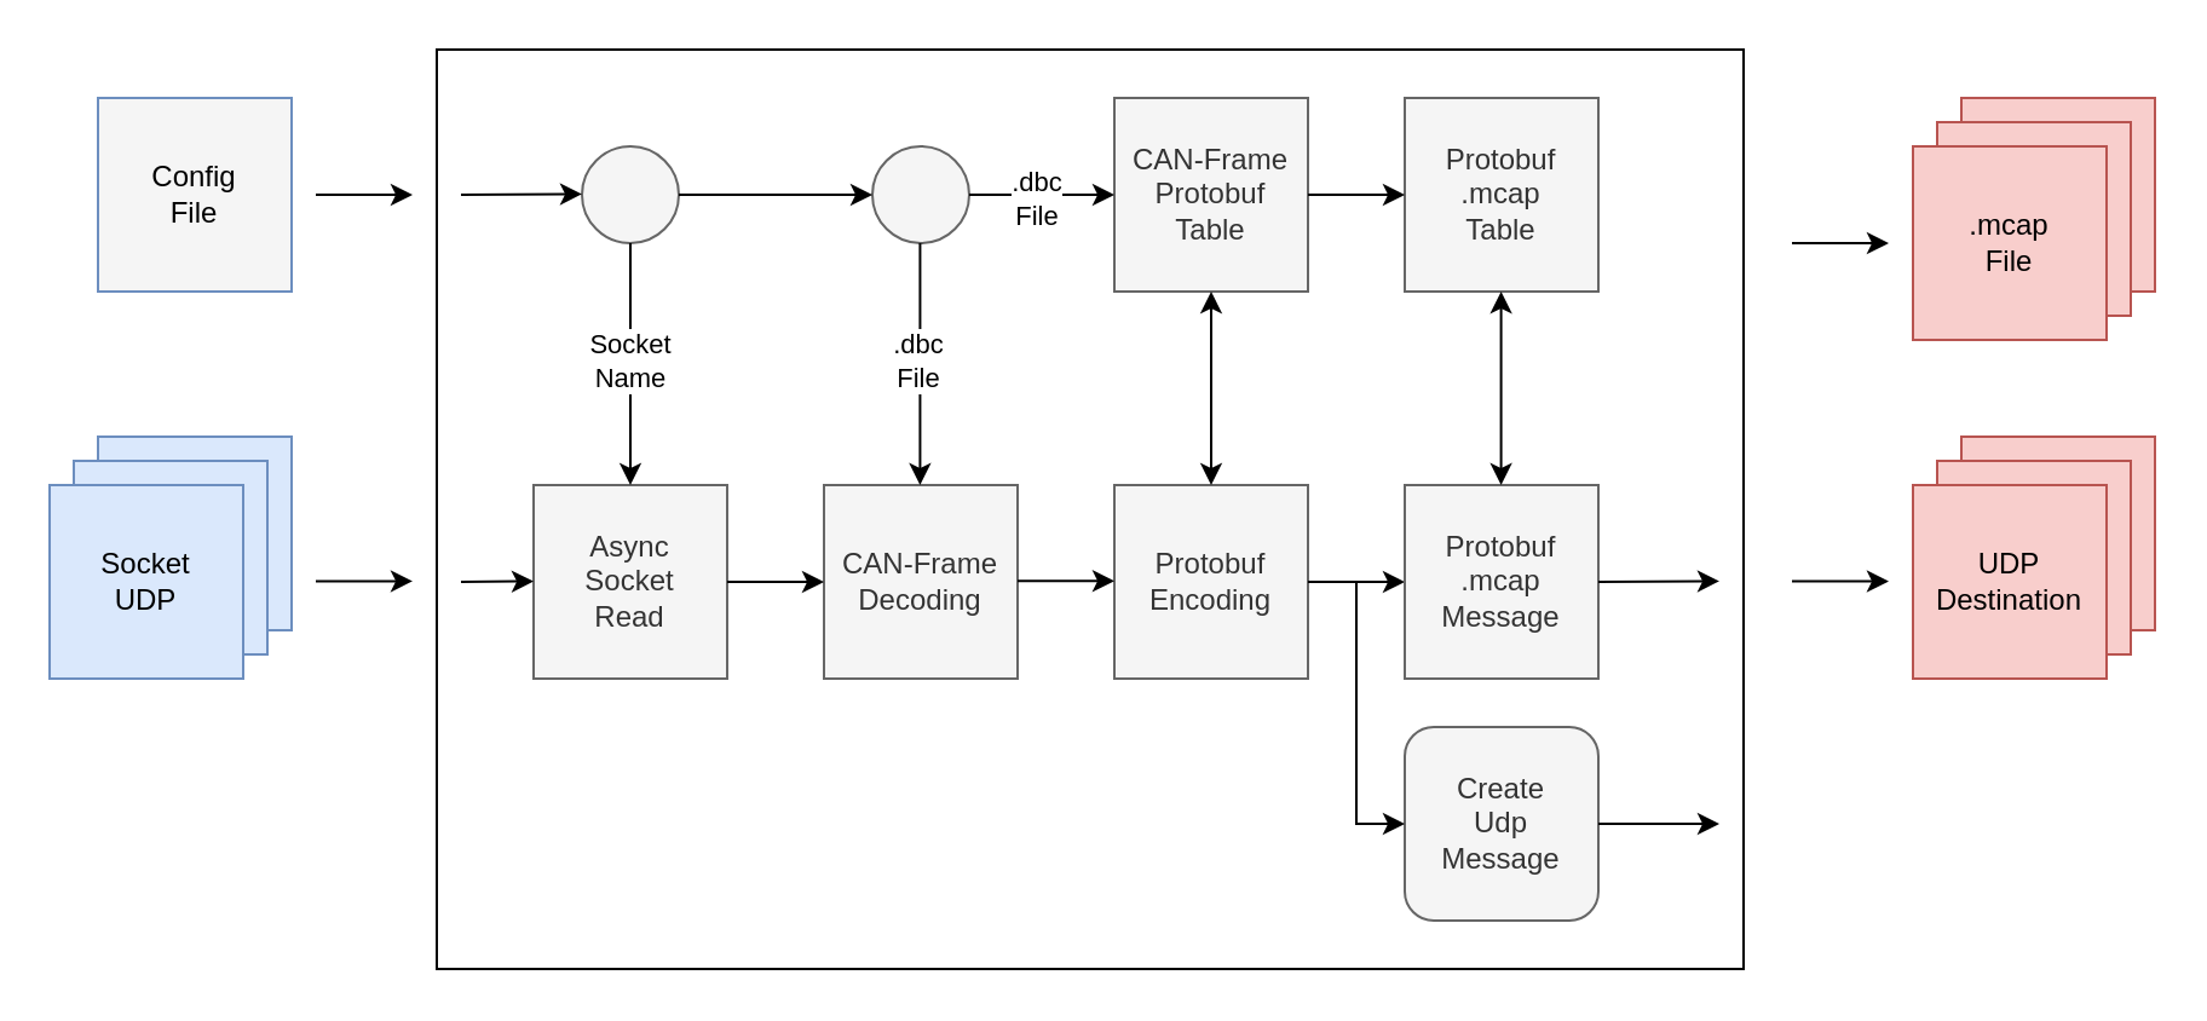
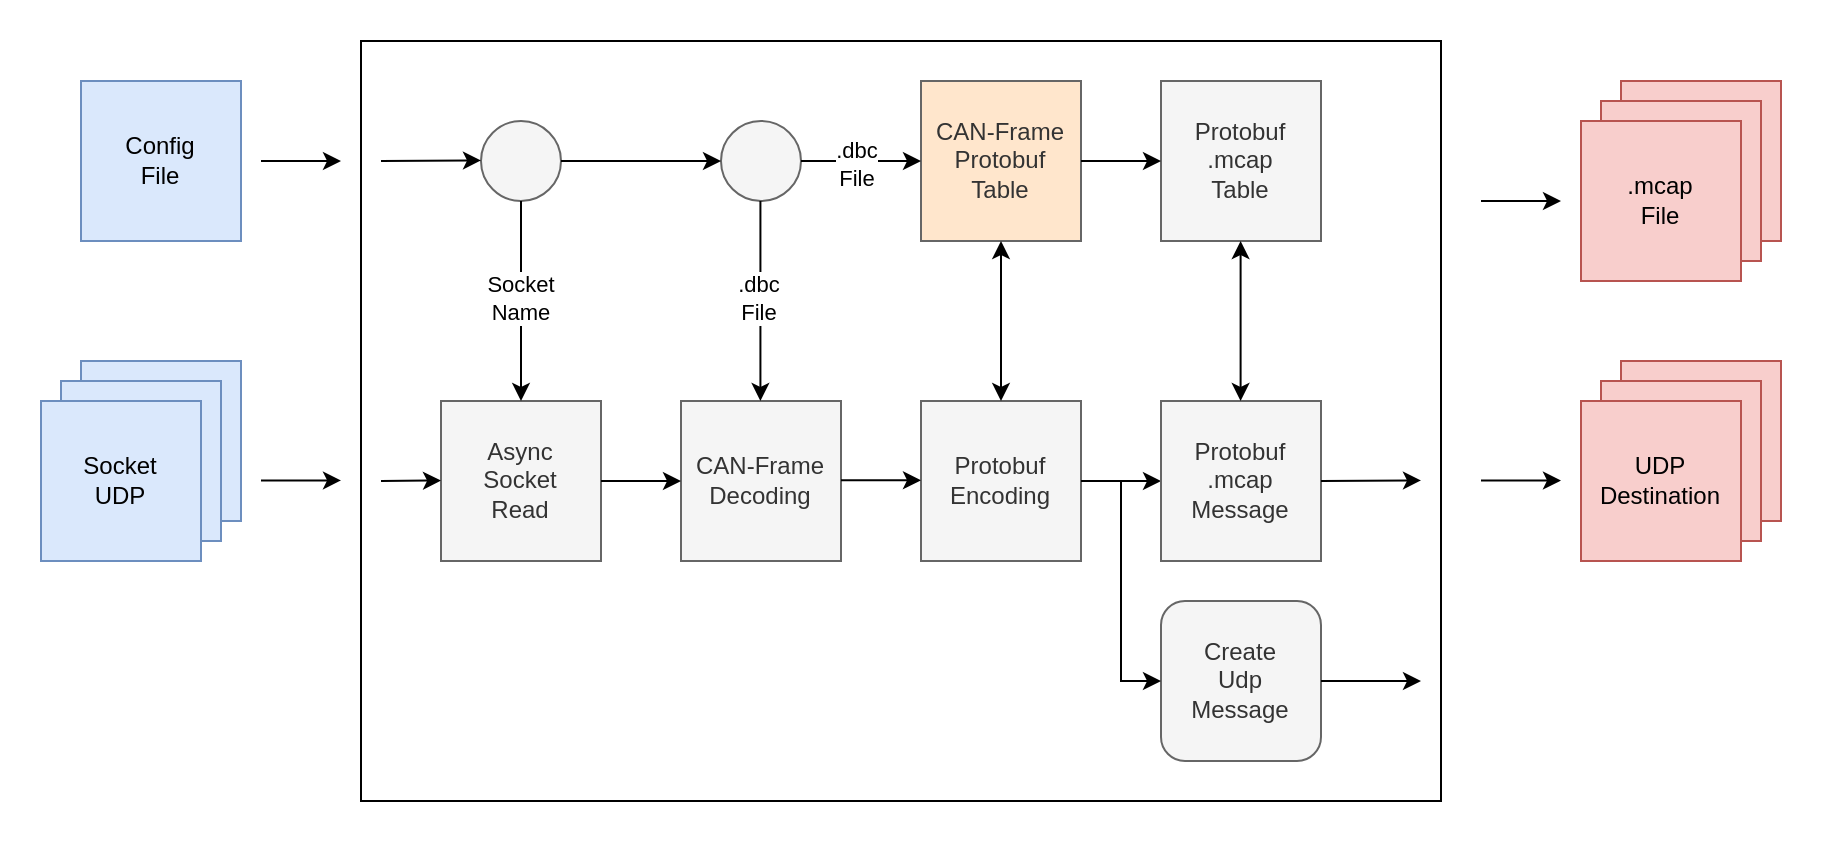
- <mxCell id="9" value="Config&lt;br&gt;File" style="rounded=0;whiteSpace=wrap;html=1;fillColor=#f5f5f5;strokeColor=#6c8ebf;" vertex="1" parent="1"><mxGeometry x="40" y="40" width="80" height="80" as="geometry" /></mxCell>
+ <mxCell id="9" value="Config&lt;br&gt;File" style="rounded=0;whiteSpace=wrap;html=1;fillColor=#dae8fc;strokeColor=#6c8ebf;" vertex="1" parent="1"><mxGeometry x="40" y="40" width="80" height="80" as="geometry" /></mxCell>
- <mxCell id="28" value="CAN-Frame&lt;br&gt;Protobuf&lt;br&gt;Table" style="rounded=0;whiteSpace=wrap;html=1;fillColor=#f5f5f5;fontColor=#333333;strokeColor=#666666;" vertex="1" parent="1"><mxGeometry x="460" y="40" width="80" height="80" as="geometry" /></mxCell>
+ <mxCell id="28" value="CAN-Frame&lt;br&gt;Protobuf&lt;br&gt;Table" style="rounded=0;whiteSpace=wrap;html=1;fillColor=#ffe6cc;fontColor=#333333;strokeColor=#666666;" vertex="1" parent="1"><mxGeometry x="460" y="40" width="80" height="80" as="geometry" /></mxCell>
